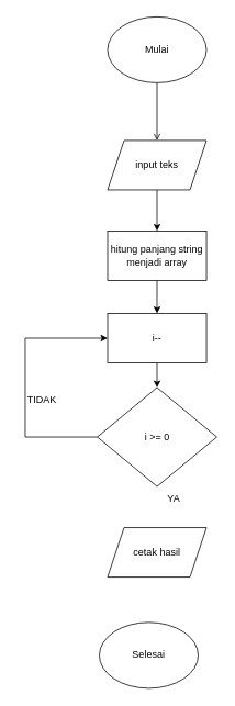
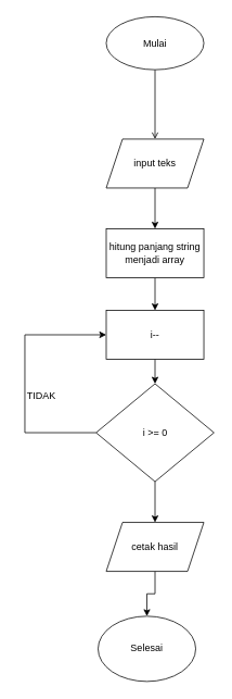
- <mxCell id="3" value="Mulai" style="ellipse;whiteSpace=wrap;html=1;" parent="1" vertex="1"><mxGeometry x="130" y="20" width="120" height="80" as="geometry" /></mxCell>
+ <mxCell id="3" value="Mulai" style="ellipse;whiteSpace=wrap;html=1;" parent="1" vertex="1"><mxGeometry x="130" y="20" width="120" height="65" as="geometry" /></mxCell>
- <mxCell id="16" value="YA" style="text;html=1;align=center;verticalAlign=middle;resizable=0;points=[];autosize=1;strokeColor=none;fillColor=none;" parent="1" vertex="1"><mxGeometry x="190" y="590" width="40" height="30" as="geometry" /></mxCell>
+ <mxCell id="8" style="edgeStyle=orthogonalEdgeStyle;rounded=0;orthogonalLoop=1;jettySize=auto;html=1;exitX=0.5;exitY=1;exitDx=0;exitDy=0;entryX=0.5;entryY=0;entryDx=0;entryDy=0;" parent="1" source="10" target="14" edge="1"><mxGeometry relative="1" as="geometry" /></mxCell>
+ <mxCell id="13" style="edgeStyle=orthogonalEdgeStyle;rounded=0;orthogonalLoop=1;jettySize=auto;html=1;exitX=0.5;exitY=1;exitDx=0;exitDy=0;entryX=0.5;entryY=0;entryDx=0;entryDy=0;" parent="1" source="14" target="15" edge="1"><mxGeometry relative="1" as="geometry" /></mxCell>
